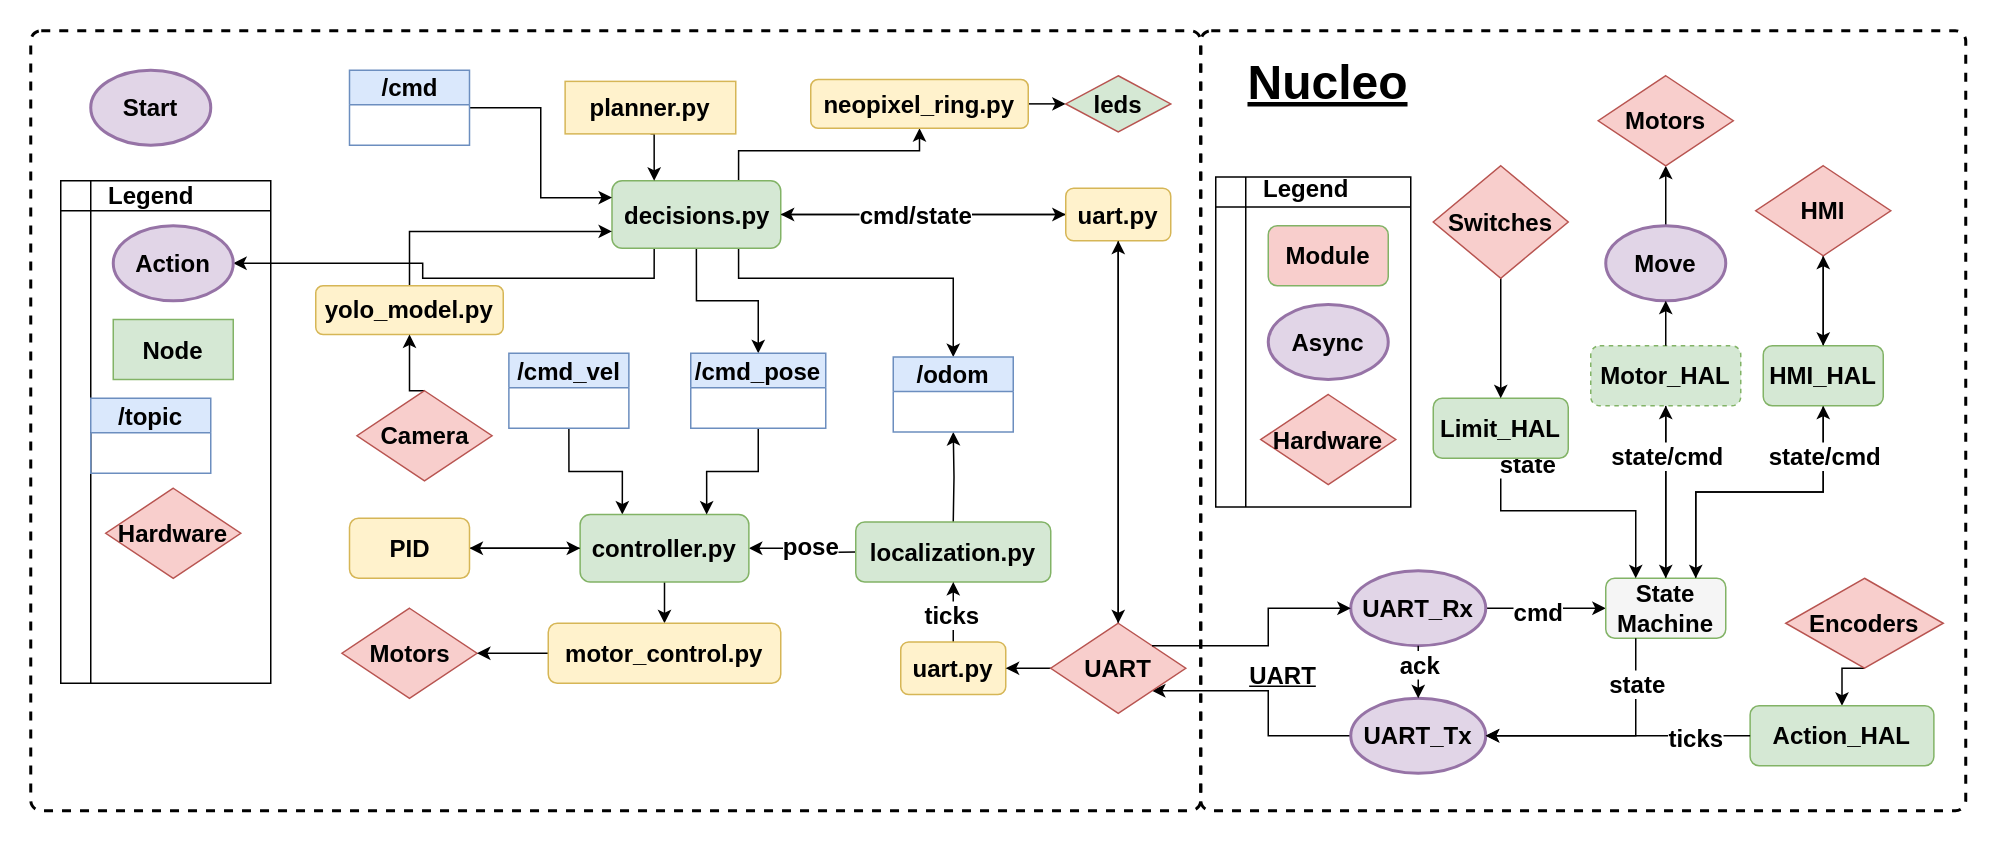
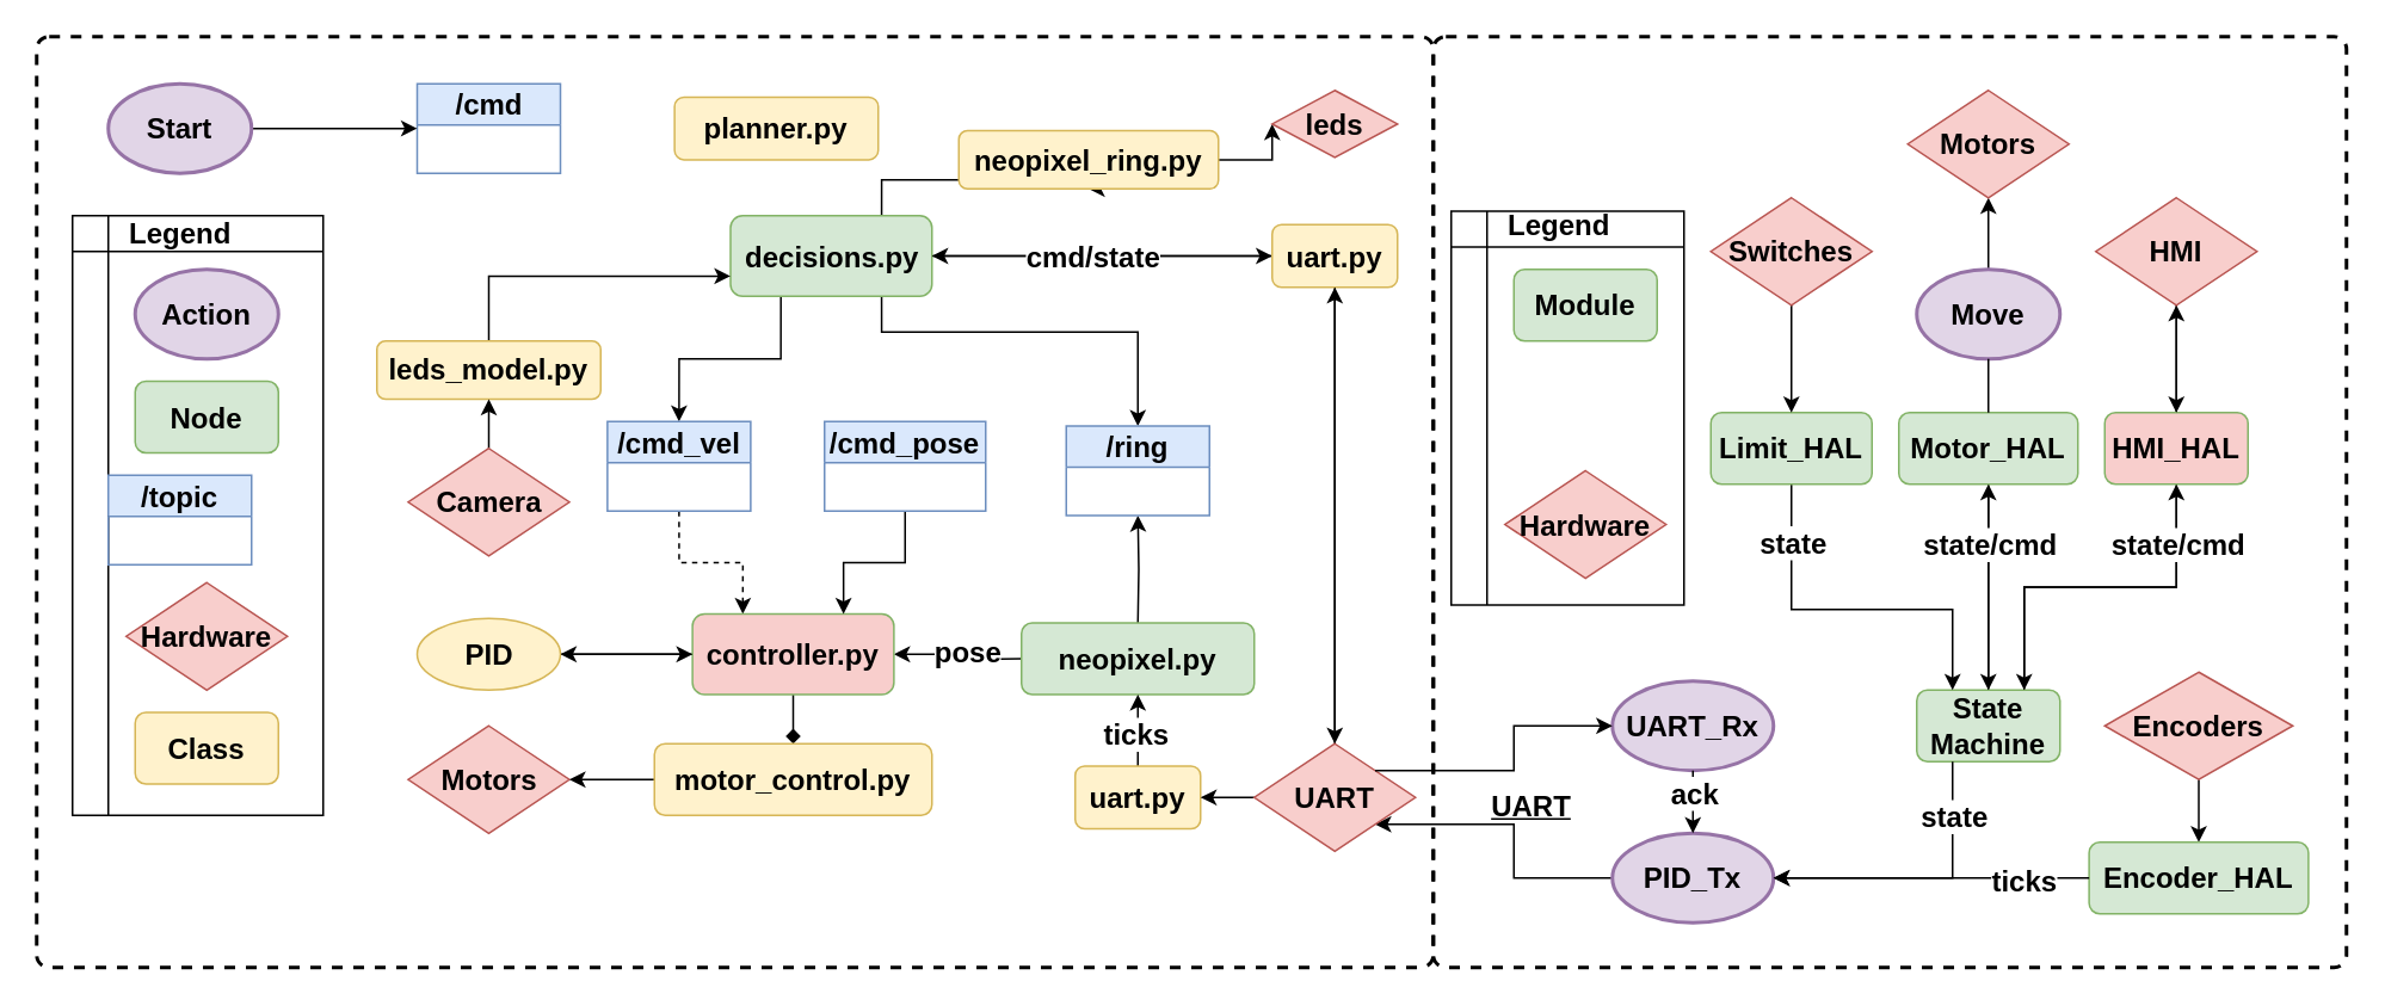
- <mxCell id="58" value="&lt;span&gt;&lt;u&gt;&lt;font&gt;Nucleo&lt;/font&gt;&lt;/u&gt;&lt;/span&gt;" style="text;html=1;strokeColor=none;fillColor=none;align=center;verticalAlign=middle;whiteSpace=wrap;rounded=0;fontStyle=1;fontSize=32;" parent="1" vertex="1"><mxGeometry x="815" y="30" width="140" height="50" as="geometry" /></mxCell>
- <mxCell id="90" value="neopixel_ring.py" style="rounded=1;whiteSpace=wrap;html=1;fillColor=#fff2cc;strokeColor=#d6b656;fontSize=16;fontStyle=1" parent="1" vertex="1"><mxGeometry x="540" y="52.5" width="145" height="32.5" as="geometry" /></mxCell>
+ <mxCell id="90" value="neopixel_ring.py" style="rounded=1;whiteSpace=wrap;html=1;fillColor=#fff2cc;strokeColor=#d6b656;fontSize=16;fontStyle=1" parent="1" vertex="1"><mxGeometry x="535" y="72.5" width="145" height="32.5" as="geometry" /></mxCell>
- <mxCell id="99" value="leds" style="rhombus;whiteSpace=wrap;html=1;fillColor=#d5e8d4;strokeColor=#b85450;fontSize=16;fontStyle=1;" parent="1" vertex="1"><mxGeometry x="710" y="50" width="70" height="37.5" as="geometry" /></mxCell>
+ <mxCell id="99" value="leds" style="rhombus;whiteSpace=wrap;html=1;fillColor=#f8cecc;strokeColor=#b85450;fontSize=16;fontStyle=1" parent="1" vertex="1"><mxGeometry x="710" y="50" width="70" height="37.5" as="geometry" /></mxCell>
+ <mxCell id="16" style="edgeStyle=orthogonalEdgeStyle;rounded=0;orthogonalLoop=1;jettySize=auto;html=1;exitX=1;exitY=0.5;exitDx=0;exitDy=0;exitPerimeter=0;entryX=0;entryY=0.5;entryDx=0;entryDy=0;" parent="1" source="17" target="14" edge="1"><mxGeometry relative="1" as="geometry" /></mxCell>
- <mxCell id="62" value="planner.py" style="whiteSpace=wrap;html=1;fillColor=#fff2cc;strokeColor=#d6b656;fontSize=16;fontStyle=1;rounded=0;" parent="1" vertex="1"><mxGeometry x="376.25" y="53.75" width="113.75" height="35" as="geometry" /></mxCell>
+ <mxCell id="62" value="planner.py" style="rounded=1;whiteSpace=wrap;html=1;fillColor=#fff2cc;strokeColor=#d6b656;fontSize=16;fontStyle=1" parent="1" vertex="1"><mxGeometry x="376.25" y="53.75" width="113.75" height="35" as="geometry" /></mxCell>
- <mxCell id="13" style="edgeStyle=orthogonalEdgeStyle;rounded=0;orthogonalLoop=1;jettySize=auto;html=1;exitX=1;exitY=0.5;exitDx=0;exitDy=0;entryX=0;entryY=0.25;entryDx=0;entryDy=0;" parent="1" source="14" target="12" edge="1"><mxGeometry relative="1" as="geometry"><Array as="points"><mxPoint x="360" y="71" /><mxPoint x="360" y="131" /></Array></mxGeometry></mxCell>
- <mxCell id="61" style="edgeStyle=orthogonalEdgeStyle;rounded=0;orthogonalLoop=1;jettySize=auto;html=1;exitX=0.5;exitY=1;exitDx=0;exitDy=0;entryX=0.25;entryY=0;entryDx=0;entryDy=0;" parent="1" source="62" target="12" edge="1"><mxGeometry relative="1" as="geometry" /></mxCell>
- <mxCell id="47" value="Switches" style="rhombus;whiteSpace=wrap;html=1;fillColor=#f8cecc;strokeColor=#b85450;fontSize=16;fontStyle=1" parent="1" vertex="1"><mxGeometry x="955" y="110" width="90" height="75" as="geometry" /></mxCell>
+ <mxCell id="47" value="Switches" style="rhombus;whiteSpace=wrap;html=1;fillColor=#f8cecc;strokeColor=#b85450;fontSize=16;fontStyle=1" parent="1" vertex="1"><mxGeometry x="955" y="110" width="90" height="60" as="geometry" /></mxCell>
- <mxCell id="33" value="Module" style="rounded=1;whiteSpace=wrap;html=1;fillColor=#f8cecc;strokeColor=#82b366;fontSize=16;fontStyle=1;" parent="1" vertex="1"><mxGeometry x="845" y="150" width="80" height="40" as="geometry" /></mxCell>
+ <mxCell id="33" value="Module" style="rounded=1;whiteSpace=wrap;html=1;fillColor=#d5e8d4;strokeColor=#82b366;fontSize=16;fontStyle=1" parent="1" vertex="1"><mxGeometry x="845" y="150" width="80" height="40" as="geometry" /></mxCell>
- <mxCell id="7" style="edgeStyle=orthogonalEdgeStyle;rounded=0;orthogonalLoop=1;jettySize=auto;html=1;exitX=0.25;exitY=1;exitDx=0;exitDy=0;" parent="1" source="12" target="15" edge="1"><mxGeometry relative="1" as="geometry" /></mxCell>
+ <mxCell id="7" style="edgeStyle=orthogonalEdgeStyle;rounded=0;orthogonalLoop=1;jettySize=auto;html=1;exitX=0.25;exitY=1;exitDx=0;exitDy=0;entryX=0.5;entryY=0;entryDx=0;entryDy=0;" parent="1" source="12" target="19" edge="1"><mxGeometry relative="1" as="geometry" /></mxCell>
- <mxCell id="8" style="edgeStyle=orthogonalEdgeStyle;rounded=0;orthogonalLoop=1;jettySize=auto;html=1;exitX=0.5;exitY=1;exitDx=0;exitDy=0;entryX=0.5;entryY=0;entryDx=0;entryDy=0;" parent="1" source="12" target="71" edge="1"><mxGeometry relative="1" as="geometry" /></mxCell>
- <mxCell id="23" value="yolo_model.py" style="rounded=1;whiteSpace=wrap;html=1;fillColor=#fff2cc;strokeColor=#d6b656;fontSize=16;fontStyle=1" parent="1" vertex="1"><mxGeometry x="210" y="190" width="125" height="32.5" as="geometry" /></mxCell>
+ <mxCell id="23" value="leds_model.py" style="rounded=1;whiteSpace=wrap;html=1;fillColor=#fff2cc;strokeColor=#d6b656;fontSize=16;fontStyle=1" parent="1" vertex="1"><mxGeometry x="210" y="190" width="125" height="32.5" as="geometry" /></mxCell>
- <mxCell id="60" style="edgeStyle=orthogonalEdgeStyle;rounded=0;orthogonalLoop=1;jettySize=auto;html=1;exitX=0.5;exitY=0;exitDx=0;exitDy=0;entryX=0.5;entryY=1;entryDx=0;entryDy=0;entryPerimeter=0;fontStyle=1;fontSize=16;" parent="1" source="41" target="35" edge="1"><mxGeometry relative="1" as="geometry" /></mxCell>
+ <mxCell id="60" style="edgeStyle=orthogonalEdgeStyle;rounded=0;orthogonalLoop=1;jettySize=auto;html=1;exitX=0.5;exitY=0;exitDx=0;exitDy=0;entryX=0.5;entryY=1;entryDx=0;entryDy=0;entryPerimeter=0;fontStyle=1;fontSize=16;endArrow=none;" parent="1" source="41" target="35" edge="1"><mxGeometry relative="1" as="geometry" /></mxCell>
- <mxCell id="55" value="Async" style="strokeWidth=2;html=1;shape=mxgraph.flowchart.start_1;whiteSpace=wrap;fillColor=#e1d5e7;strokeColor=#9673a6;fontSize=16;fontStyle=1" parent="1" vertex="1"><mxGeometry x="845" y="202.5" width="80" height="50" as="geometry" /></mxCell>
- <mxCell id="20" value="Node" style="whiteSpace=wrap;html=1;fillColor=#d5e8d4;strokeColor=#82b366;fontSize=16;fontStyle=1;rounded=0;" parent="1" vertex="1"><mxGeometry x="75" y="212.5" width="80" height="40" as="geometry" /></mxCell>
+ <mxCell id="20" value="Node" style="rounded=1;whiteSpace=wrap;html=1;fillColor=#d5e8d4;strokeColor=#82b366;fontSize=16;fontStyle=1" parent="1" vertex="1"><mxGeometry x="75" y="212.5" width="80" height="40" as="geometry" /></mxCell>
- <mxCell id="72" value="/odom" style="swimlane;whiteSpace=wrap;html=1;fillColor=#dae8fc;strokeColor=#6c8ebf;fontSize=16;fontStyle=1" parent="1" vertex="1"><mxGeometry x="595" y="237.5" width="80" height="50" as="geometry" /></mxCell>
+ <mxCell id="72" value="/ring" style="swimlane;whiteSpace=wrap;html=1;fillColor=#dae8fc;strokeColor=#6c8ebf;fontSize=16;fontStyle=1" parent="1" vertex="1"><mxGeometry x="595" y="237.5" width="80" height="50" as="geometry" /></mxCell>
- <mxCell id="41" value="Motor_HAL" style="rounded=1;whiteSpace=wrap;html=1;fillColor=#d5e8d4;strokeColor=#82b366;fontSize=16;fontStyle=1;dashed=1;" parent="1" vertex="1"><mxGeometry x="1060" y="230" width="100" height="40" as="geometry" /></mxCell>
+ <mxCell id="41" value="Motor_HAL" style="rounded=1;whiteSpace=wrap;html=1;fillColor=#d5e8d4;strokeColor=#82b366;fontSize=16;fontStyle=1" parent="1" vertex="1"><mxGeometry x="1060" y="230" width="100" height="40" as="geometry" /></mxCell>
- <mxCell id="52" value="HMI_HAL" style="rounded=1;whiteSpace=wrap;html=1;fillColor=#d5e8d4;strokeColor=#82b366;fontSize=16;fontStyle=1" parent="1" vertex="1"><mxGeometry x="1175" y="230" width="80" height="40" as="geometry" /></mxCell>
+ <mxCell id="52" value="HMI_HAL" style="rounded=1;whiteSpace=wrap;html=1;fillColor=#f8cecc;strokeColor=#82b366;fontSize=16;fontStyle=1;" parent="1" vertex="1"><mxGeometry x="1175" y="230" width="80" height="40" as="geometry" /></mxCell>
- <mxCell id="45" value="Limit_HAL" style="rounded=1;whiteSpace=wrap;html=1;fillColor=#d5e8d4;strokeColor=#82b366;fontSize=16;fontStyle=1" parent="1" vertex="1"><mxGeometry x="955" y="265" width="90" height="40" as="geometry" /></mxCell>
+ <mxCell id="45" value="Limit_HAL" style="rounded=1;whiteSpace=wrap;html=1;fillColor=#d5e8d4;strokeColor=#82b366;fontSize=16;fontStyle=1" parent="1" vertex="1"><mxGeometry x="955" y="230" width="90" height="40" as="geometry" /></mxCell>
- <mxCell id="77" value="Camera" style="rhombus;whiteSpace=wrap;html=1;fillColor=#f8cecc;strokeColor=#b85450;fontSize=16;fontStyle=1" parent="1" vertex="1"><mxGeometry x="237.5" y="260" width="90" height="60" as="geometry" /></mxCell>
+ <mxCell id="77" value="Camera" style="rhombus;whiteSpace=wrap;html=1;fillColor=#f8cecc;strokeColor=#b85450;fontSize=16;fontStyle=1" parent="1" vertex="1"><mxGeometry x="227.5" y="250" width="90" height="60" as="geometry" /></mxCell>
- <mxCell id="18" style="edgeStyle=orthogonalEdgeStyle;rounded=0;orthogonalLoop=1;jettySize=auto;html=1;exitX=0.5;exitY=1;exitDx=0;exitDy=0;entryX=0.25;entryY=0;entryDx=0;entryDy=0;" parent="1" source="19" target="69" edge="1"><mxGeometry relative="1" as="geometry" /></mxCell>
+ <mxCell id="18" style="edgeStyle=orthogonalEdgeStyle;rounded=0;orthogonalLoop=1;jettySize=auto;html=1;exitX=0.5;exitY=1;exitDx=0;exitDy=0;entryX=0.25;entryY=0;entryDx=0;entryDy=0;dashed=1;" parent="1" source="19" target="69" edge="1"><mxGeometry relative="1" as="geometry" /></mxCell>
- <mxCell id="79" value="PID" style="rounded=1;whiteSpace=wrap;html=1;fillColor=#fff2cc;strokeColor=#d6b656;fontSize=16;fontStyle=1" parent="1" vertex="1"><mxGeometry x="232.5" y="345" width="80" height="40" as="geometry" /></mxCell>
+ <mxCell id="79" value="PID" style="ellipse;whiteSpace=wrap;html=1;fillColor=#fff2cc;strokeColor=#d6b656;fontSize=16;fontStyle=1;" parent="1" vertex="1"><mxGeometry x="232.5" y="345" width="80" height="40" as="geometry" /></mxCell>
- <mxCell id="69" value="controller.py" style="rounded=1;whiteSpace=wrap;html=1;fillColor=#d5e8d4;strokeColor=#82b366;fontSize=16;fontStyle=1" parent="1" vertex="1"><mxGeometry x="386.25" y="342.5" width="112.5" height="45" as="geometry" /></mxCell>
+ <mxCell id="69" value="controller.py" style="rounded=1;whiteSpace=wrap;html=1;fillColor=#f8cecc;strokeColor=#82b366;fontSize=16;fontStyle=1;" parent="1" vertex="1"><mxGeometry x="386.25" y="342.5" width="112.5" height="45" as="geometry" /></mxCell>
- <mxCell id="66" value="localization.py" style="rounded=1;whiteSpace=wrap;html=1;fillColor=#d5e8d4;strokeColor=#82b366;fontSize=16;fontStyle=1" parent="1" vertex="1"><mxGeometry x="570" y="347.5" width="130" height="40" as="geometry" /></mxCell>
+ <mxCell id="66" value="neopixel.py" style="rounded=1;whiteSpace=wrap;html=1;fillColor=#d5e8d4;strokeColor=#82b366;fontSize=16;fontStyle=1" parent="1" vertex="1"><mxGeometry x="570" y="347.5" width="130" height="40" as="geometry" /></mxCell>
- <mxCell id="26" style="edgeStyle=orthogonalEdgeStyle;rounded=0;orthogonalLoop=1;jettySize=auto;html=1;exitX=1;exitY=0.5;exitDx=0;exitDy=0;exitPerimeter=0;entryX=0;entryY=0.5;entryDx=0;entryDy=0;fontSize=16;fontStyle=1" parent="1" source="28" target="38" edge="1"><mxGeometry relative="1" as="geometry" /></mxCell>
- <mxCell id="27" value="cmd" style="edgeLabel;html=1;align=center;verticalAlign=middle;resizable=0;points=[];fontSize=16;fontStyle=1" parent="26" vertex="1" connectable="0"><mxGeometry x="-0.149" y="-2" relative="1" as="geometry"><mxPoint as="offset" /></mxGeometry></mxCell>
- <mxCell id="38" value="State Machine" style="rounded=1;whiteSpace=wrap;html=1;fillColor=#f5f5f5;strokeColor=#82b366;fontSize=16;fontStyle=1;" parent="1" vertex="1"><mxGeometry x="1070" y="385" width="80" height="40" as="geometry" /></mxCell>
+ <mxCell id="38" value="State Machine" style="rounded=1;whiteSpace=wrap;html=1;fillColor=#d5e8d4;strokeColor=#82b366;fontSize=16;fontStyle=1" parent="1" vertex="1"><mxGeometry x="1070" y="385" width="80" height="40" as="geometry" /></mxCell>
- <mxCell id="68" style="edgeStyle=orthogonalEdgeStyle;rounded=0;orthogonalLoop=1;jettySize=auto;html=1;exitX=0.5;exitY=1;exitDx=0;exitDy=0;entryX=0.5;entryY=0;entryDx=0;entryDy=0;" parent="1" source="69" target="81" edge="1"><mxGeometry relative="1" as="geometry" /></mxCell>
+ <mxCell id="68" style="edgeStyle=orthogonalEdgeStyle;rounded=0;orthogonalLoop=1;jettySize=auto;html=1;exitX=0.5;exitY=1;exitDx=0;exitDy=0;entryX=0.5;entryY=0;entryDx=0;entryDy=0;endArrow=diamond;" parent="1" source="69" target="81" edge="1"><mxGeometry relative="1" as="geometry" /></mxCell>
- <mxCell id="75" value="Encoders" style="rhombus;whiteSpace=wrap;html=1;fillColor=#f8cecc;strokeColor=#b85450;fontSize=16;fontStyle=1" parent="1" vertex="1"><mxGeometry x="1190" y="385" width="105" height="60" as="geometry" /></mxCell>
+ <mxCell id="75" value="Encoders" style="rhombus;whiteSpace=wrap;html=1;fillColor=#f8cecc;strokeColor=#b85450;fontSize=16;fontStyle=1" parent="1" vertex="1"><mxGeometry x="1175" y="375" width="105" height="60" as="geometry" /></mxCell>
+ <mxCell id="73" value="Class" style="rounded=1;whiteSpace=wrap;html=1;fillColor=#fff2cc;strokeColor=#d6b656;fontSize=16;fontStyle=1" parent="1" vertex="1"><mxGeometry x="75" y="397.5" width="80" height="40" as="geometry" /></mxCell>
- <mxCell id="30" value="UART_Tx" style="strokeWidth=2;html=1;shape=mxgraph.flowchart.start_1;whiteSpace=wrap;fillColor=#e1d5e7;strokeColor=#9673a6;fontSize=16;fontStyle=1" parent="1" vertex="1"><mxGeometry x="900" y="465" width="90" height="50" as="geometry" /></mxCell>
+ <mxCell id="30" value="PID_Tx" style="strokeWidth=2;html=1;shape=mxgraph.flowchart.start_1;whiteSpace=wrap;fillColor=#e1d5e7;strokeColor=#9673a6;fontSize=16;fontStyle=1" parent="1" vertex="1"><mxGeometry x="900" y="465" width="90" height="50" as="geometry" /></mxCell>
- <mxCell id="94" value="Action_HAL" style="rounded=1;whiteSpace=wrap;html=1;fillColor=#d5e8d4;strokeColor=#82b366;fontSize=16;fontStyle=1" parent="1" vertex="1"><mxGeometry x="1166.25" y="470" width="122.5" height="40" as="geometry" /></mxCell>
+ <mxCell id="94" value="Encoder_HAL" style="rounded=1;whiteSpace=wrap;html=1;fillColor=#d5e8d4;strokeColor=#82b366;fontSize=16;fontStyle=1" parent="1" vertex="1"><mxGeometry x="1166.25" y="470" width="122.5" height="40" as="geometry" /></mxCell>
